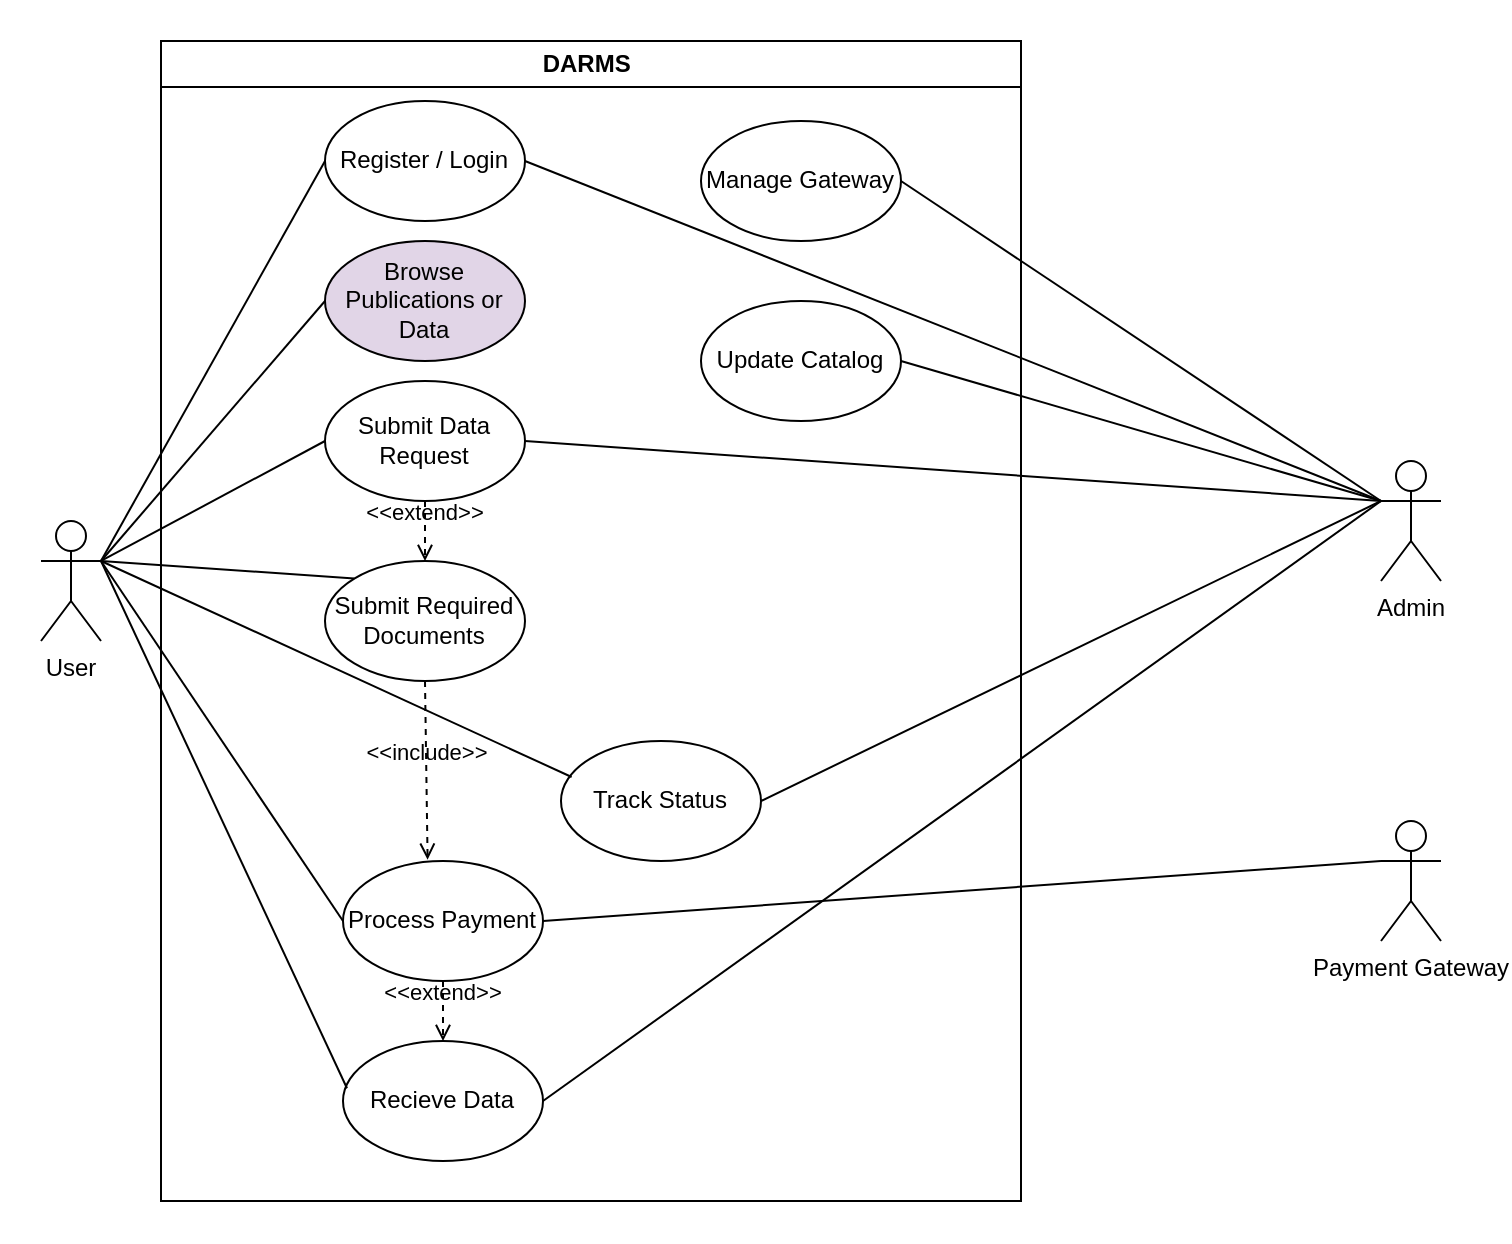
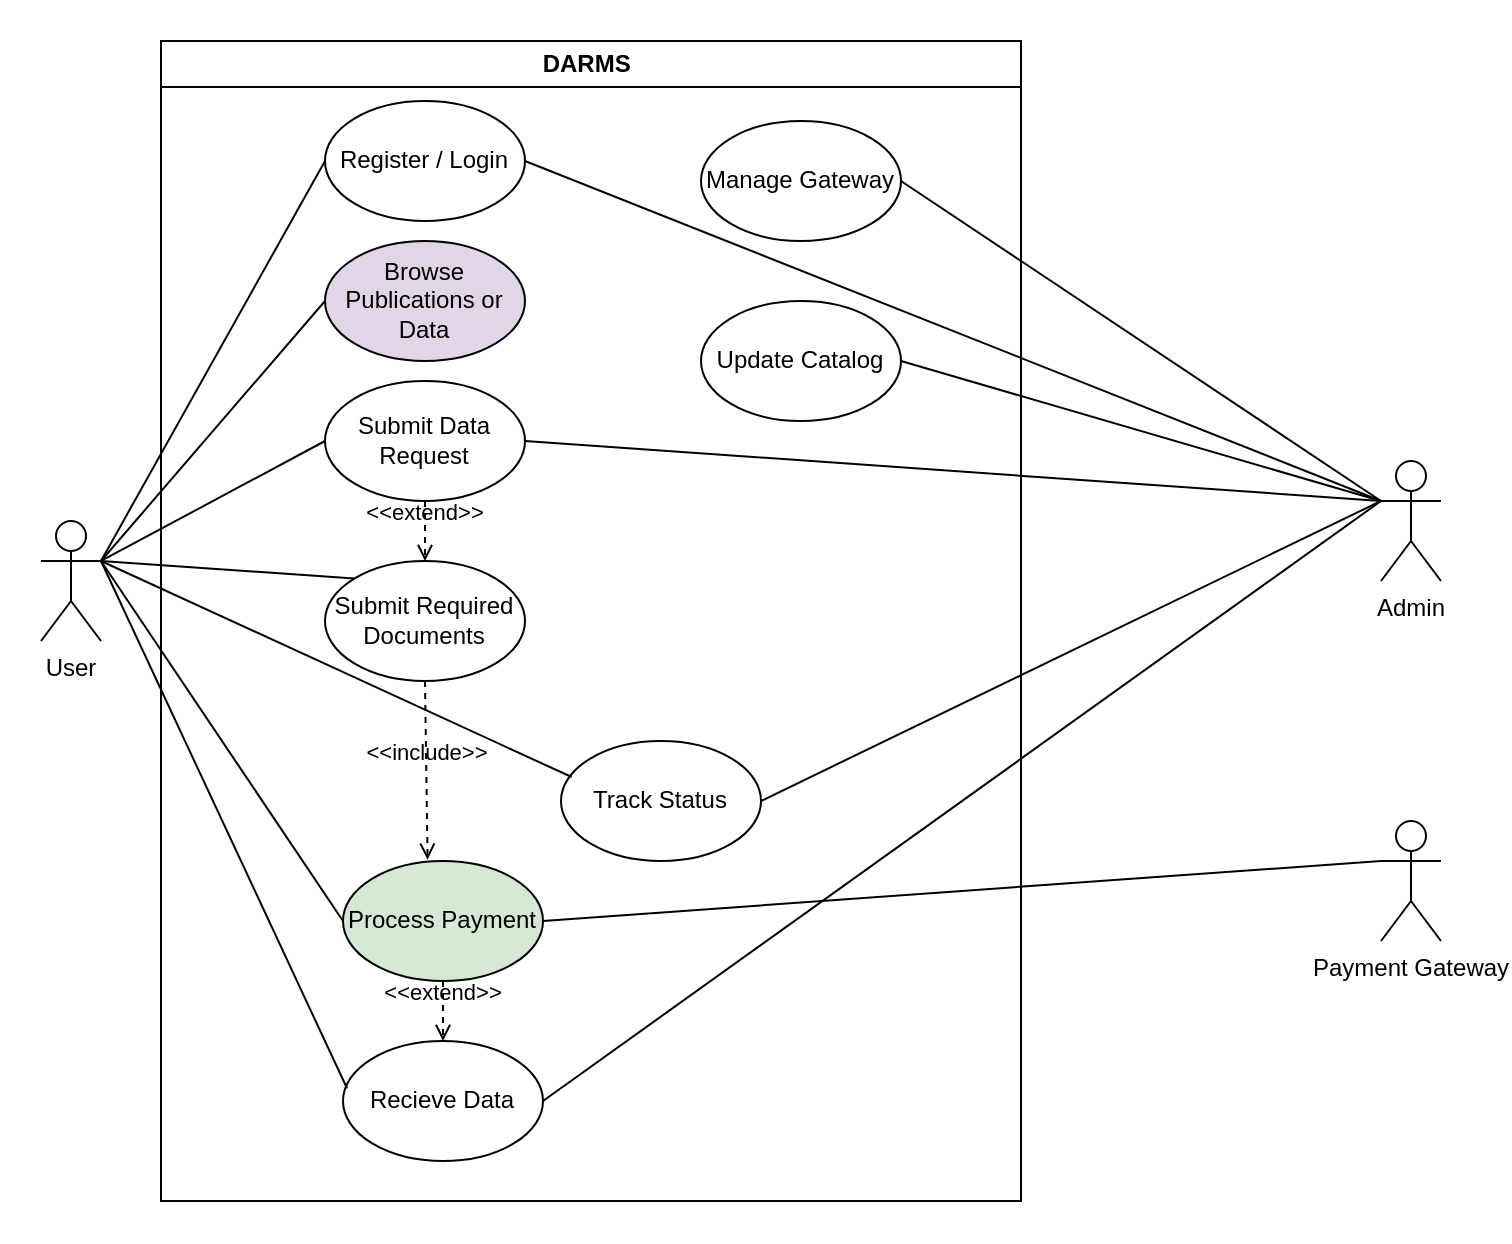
- <mxCell id="6" value="Process Payment" style="ellipse;whiteSpace=wrap;html=1;labelBackgroundColor=none;" parent="2" vertex="1"><mxGeometry x="91" y="410" width="100" height="60" as="geometry" /></mxCell>
+ <mxCell id="6" value="Process Payment" style="ellipse;whiteSpace=wrap;html=1;labelBackgroundColor=none;fillColor=#d5e8d4;" parent="2" vertex="1"><mxGeometry x="91" y="410" width="100" height="60" as="geometry" /></mxCell>
